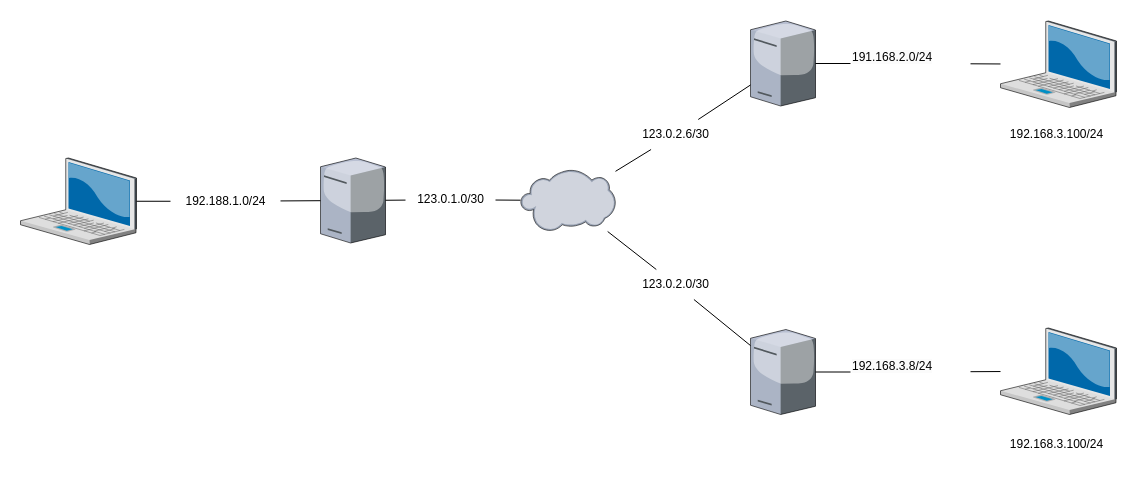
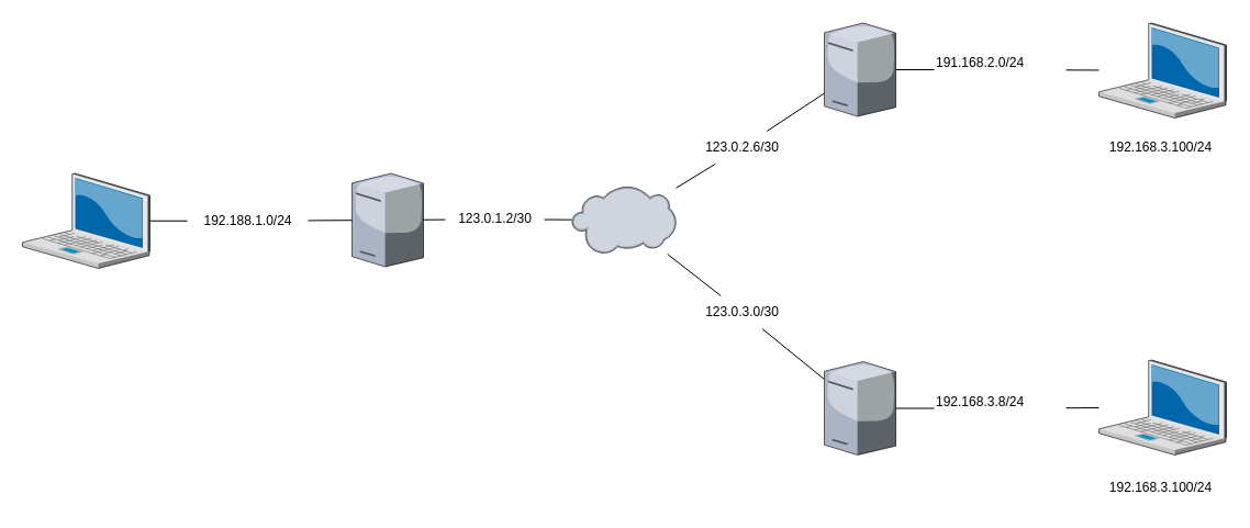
- <mxCell id="18" value="123.0.1.0/30" style="text;html=1;align=center;verticalAlign=middle;resizable=0;points=[];autosize=1;strokeColor=none;fillColor=none;" parent="1" vertex="1"><mxGeometry x="405" y="184.25" width="90" height="30" as="geometry" /></mxCell>
+ <mxCell id="18" value="123.0.1.2/30" style="text;html=1;align=center;verticalAlign=middle;resizable=0;points=[];autosize=1;strokeColor=none;fillColor=none;" parent="1" vertex="1"><mxGeometry x="405" y="184.25" width="90" height="30" as="geometry" /></mxCell>
- <mxCell id="20" value="123.0.2.0/30" style="text;html=1;align=center;verticalAlign=middle;resizable=0;points=[];autosize=1;strokeColor=none;fillColor=none;" parent="1" vertex="1"><mxGeometry x="630" y="269" width="90" height="30" as="geometry" /></mxCell>
+ <mxCell id="20" value="123.0.3.0/30" style="text;html=1;align=center;verticalAlign=middle;resizable=0;points=[];autosize=1;strokeColor=none;fillColor=none;" parent="1" vertex="1"><mxGeometry x="630" y="269" width="90" height="30" as="geometry" /></mxCell>
